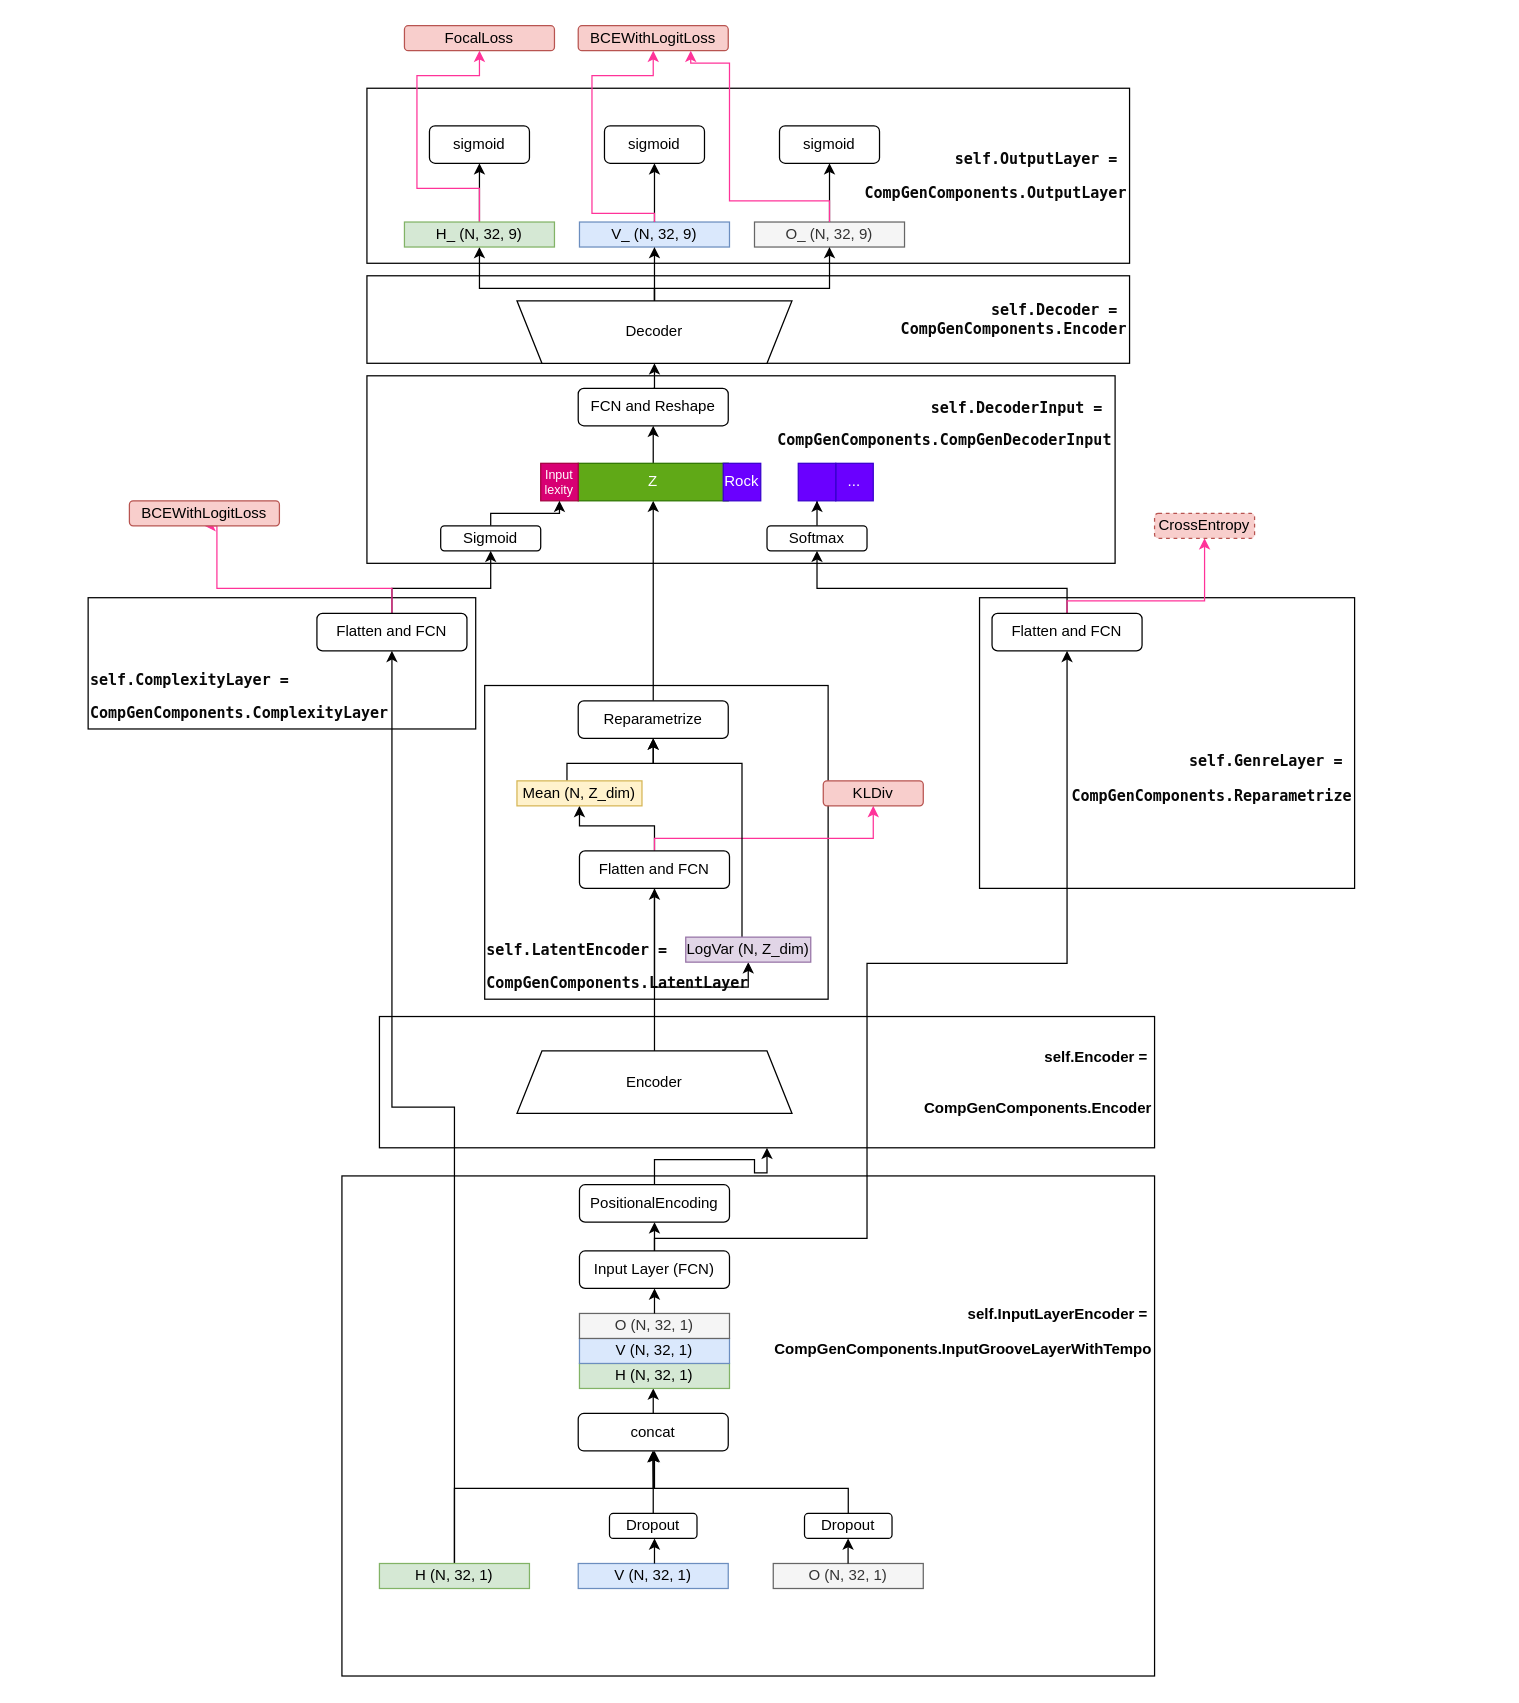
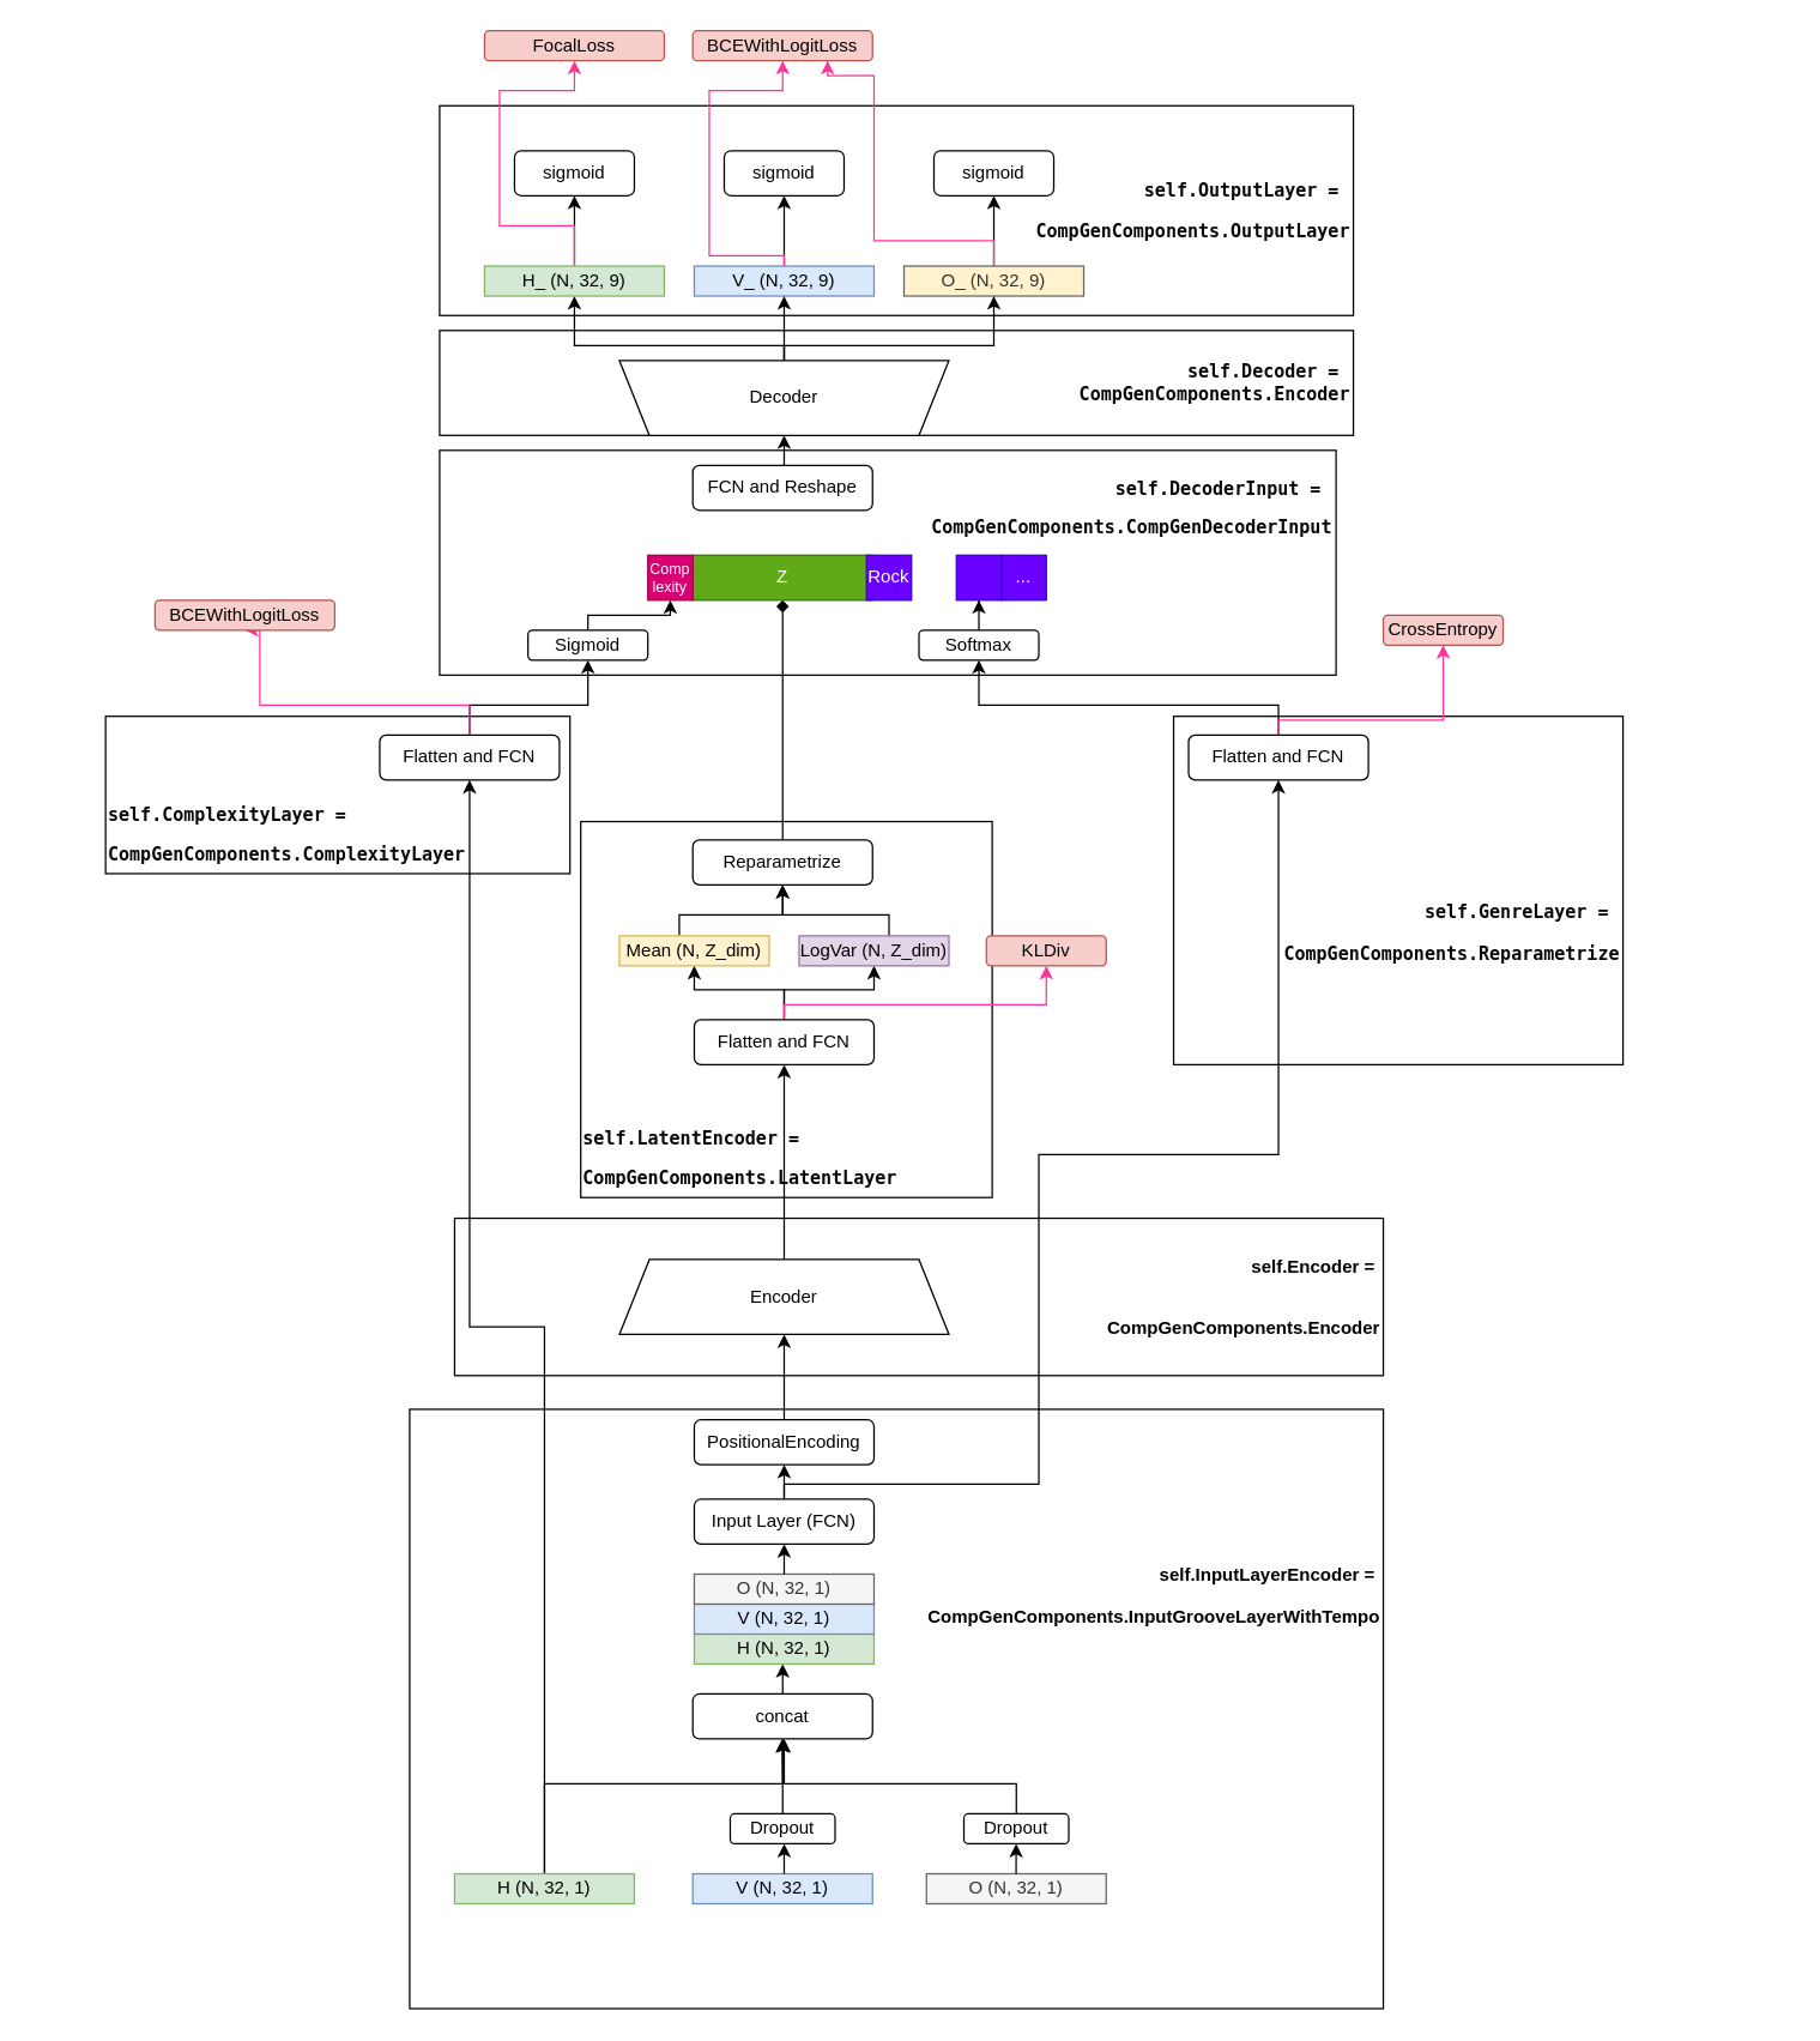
- <mxCell id="67" value="O_ (N, 32, 9)" style="rounded=0;whiteSpace=wrap;html=1;fillColor=#f5f5f5;fontColor=#333333;strokeColor=#666666;container=0;" parent="66" vertex="1"><mxGeometry x="280" y="-163" width="120" height="20" as="geometry" /></mxCell>
+ <mxCell id="67" value="O_ (N, 32, 9)" style="rounded=0;whiteSpace=wrap;html=1;fillColor=#fff2cc;fontColor=#333333;strokeColor=#666666;container=0;" parent="66" vertex="1"><mxGeometry x="280" y="-163" width="120" height="20" as="geometry" /></mxCell>
- <mxCell id="53" style="edgeStyle=orthogonalEdgeStyle;rounded=0;orthogonalLoop=1;jettySize=auto;html=1;" parent="1" source="54" target="56" edge="1"><mxGeometry relative="1" as="geometry" /></mxCell>
- <mxCell id="62" value="Input&lt;br style=&quot;font-size: 10px;&quot;&gt;lexity" style="rounded=0;whiteSpace=wrap;html=1;fontSize=10;fillColor=#d80073;fontColor=#ffffff;strokeColor=#A50040;" parent="1" vertex="1"><mxGeometry x="432" y="370" width="30" height="30" as="geometry" /></mxCell>
+ <mxCell id="62" value="Comp&lt;br style=&quot;font-size: 10px;&quot;&gt;lexity" style="rounded=0;whiteSpace=wrap;html=1;fontSize=10;fillColor=#d80073;fontColor=#ffffff;strokeColor=#A50040;" parent="1" vertex="1"><mxGeometry x="432" y="370" width="30" height="30" as="geometry" /></mxCell>
- <mxCell id="51" style="edgeStyle=orthogonalEdgeStyle;rounded=0;orthogonalLoop=1;jettySize=auto;html=1;exitX=0.5;exitY=0;exitDx=0;exitDy=0;entryX=0.5;entryY=1;entryDx=0;entryDy=0;" parent="1" source="52" target="54" edge="1"><mxGeometry relative="1" as="geometry" /></mxCell>
+ <mxCell id="51" style="edgeStyle=orthogonalEdgeStyle;rounded=0;orthogonalLoop=1;jettySize=auto;html=1;exitX=0.5;exitY=0;exitDx=0;exitDy=0;entryX=0.5;entryY=1;entryDx=0;entryDy=0;endArrow=diamond;" parent="1" source="52" target="54" edge="1"><mxGeometry relative="1" as="geometry" /></mxCell>
- <mxCell id="84" value="CrossEntropy&lt;br&gt;" style="rounded=1;whiteSpace=wrap;html=1;fillColor=#f8cecc;strokeColor=#b85450;dashed=1;" parent="1" vertex="1"><mxGeometry x="923" y="410" width="80" height="20" as="geometry" /></mxCell>
+ <mxCell id="84" value="CrossEntropy&lt;br&gt;" style="rounded=1;whiteSpace=wrap;html=1;fillColor=#f8cecc;strokeColor=#b85450;" parent="1" vertex="1"><mxGeometry x="923" y="410" width="80" height="20" as="geometry" /></mxCell>
- <mxCell id="50" value="LogVar (N, Z_dim)" style="rounded=0;whiteSpace=wrap;html=1;fillColor=#e1d5e7;strokeColor=#9673a6;" parent="1" vertex="1"><mxGeometry x="548" y="749" width="100" height="20" as="geometry" /></mxCell>
+ <mxCell id="50" value="LogVar (N, Z_dim)" style="rounded=0;whiteSpace=wrap;html=1;fillColor=#e1d5e7;strokeColor=#9673a6;" parent="1" vertex="1"><mxGeometry x="533" y="624" width="100" height="20" as="geometry" /></mxCell>
- <mxCell id="95" style="edgeStyle=orthogonalEdgeStyle;rounded=0;orthogonalLoop=1;jettySize=auto;html=1;" parent="1" source="96" target="15" edge="1"><mxGeometry relative="1" as="geometry" /></mxCell>
+ <mxCell id="95" style="edgeStyle=orthogonalEdgeStyle;rounded=0;orthogonalLoop=1;jettySize=auto;html=1;" parent="1" source="96" target="19" edge="1"><mxGeometry relative="1" as="geometry" /></mxCell>
